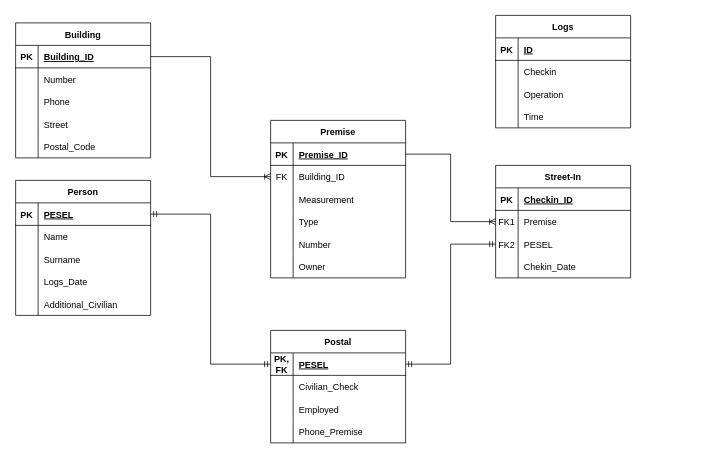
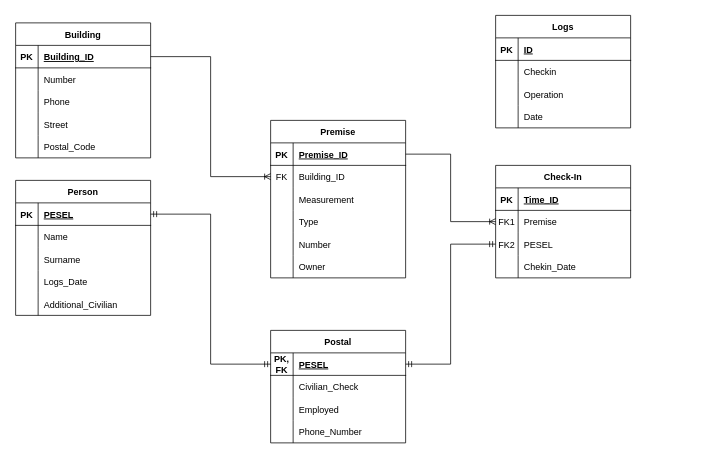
- <mxCell id="96" value="Time" style="shape=partialRectangle;connectable=0;fillColor=none;top=0;left=0;bottom=0;right=0;align=left;spacingLeft=6;overflow=hidden;" vertex="1" parent="94"><mxGeometry x="30" width="150" height="30" as="geometry"><mxRectangle width="150" height="30" as="alternateBounds" /></mxGeometry></mxCell>
+ <mxCell id="96" value="Date" style="shape=partialRectangle;connectable=0;fillColor=none;top=0;left=0;bottom=0;right=0;align=left;spacingLeft=6;overflow=hidden;" vertex="1" parent="94"><mxGeometry x="30" width="150" height="30" as="geometry"><mxRectangle width="150" height="30" as="alternateBounds" /></mxGeometry></mxCell>
- <mxCell id="55" value="Street-In" style="shape=table;startSize=30;container=1;collapsible=1;childLayout=tableLayout;fixedRows=1;rowLines=0;fontStyle=1;align=center;resizeLast=1;" parent="1" vertex="1"><mxGeometry y="220" width="180" height="150" as="geometry" x="660" /></mxCell>
+ <mxCell id="55" value="Check-In" style="shape=table;startSize=30;container=1;collapsible=1;childLayout=tableLayout;fixedRows=1;rowLines=0;fontStyle=1;align=center;resizeLast=1;" parent="1" vertex="1"><mxGeometry y="220" width="180" height="150" as="geometry" x="660" /></mxCell>
- <mxCell id="58" value="Checkin_ID" style="shape=partialRectangle;connectable=0;fillColor=none;top=0;left=0;bottom=0;right=0;align=left;spacingLeft=6;fontStyle=5;overflow=hidden;" parent="56" vertex="1"><mxGeometry x="30" width="150" height="30" as="geometry"><mxRectangle width="150" height="30" as="alternateBounds" /></mxGeometry></mxCell>
+ <mxCell id="58" value="Time_ID" style="shape=partialRectangle;connectable=0;fillColor=none;top=0;left=0;bottom=0;right=0;align=left;spacingLeft=6;fontStyle=5;overflow=hidden;" parent="56" vertex="1"><mxGeometry x="30" width="150" height="30" as="geometry"><mxRectangle width="150" height="30" as="alternateBounds" /></mxGeometry></mxCell>
- <mxCell id="80" value="Phone_Premise" style="shape=partialRectangle;connectable=0;fillColor=none;top=0;left=0;bottom=0;right=0;align=left;spacingLeft=6;overflow=hidden;" parent="78" vertex="1"><mxGeometry x="30" width="150" height="30" as="geometry"><mxRectangle width="150" height="30" as="alternateBounds" /></mxGeometry></mxCell>
+ <mxCell id="80" value="Phone_Number" style="shape=partialRectangle;connectable=0;fillColor=none;top=0;left=0;bottom=0;right=0;align=left;spacingLeft=6;overflow=hidden;" parent="78" vertex="1"><mxGeometry x="30" width="150" height="30" as="geometry"><mxRectangle width="150" height="30" as="alternateBounds" /></mxGeometry></mxCell>
